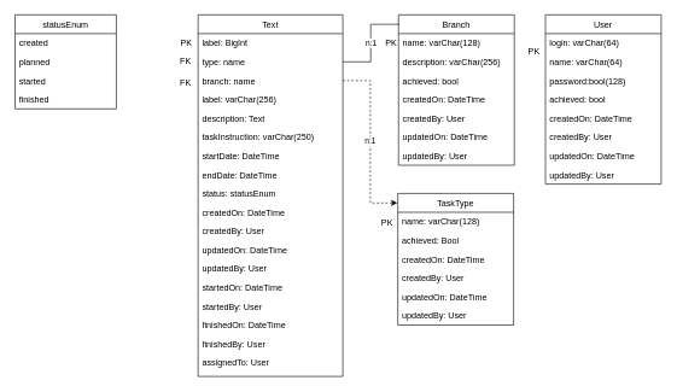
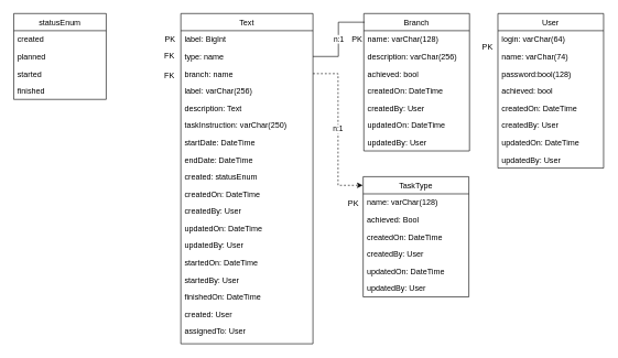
- <mxCell id="38" value="name: varChar(64)" style="text;strokeColor=none;fillColor=none;align=left;verticalAlign=top;spacingLeft=4;spacingRight=4;overflow=hidden;rotatable=0;points=[[0,0.5],[1,0.5]];portConstraint=eastwest;" parent="36" vertex="1"><mxGeometry y="52" width="160" height="26" as="geometry" /></mxCell>
+ <mxCell id="38" value="name: varChar(74)" style="text;strokeColor=none;fillColor=none;align=left;verticalAlign=top;spacingLeft=4;spacingRight=4;overflow=hidden;rotatable=0;points=[[0,0.5],[1,0.5]];portConstraint=eastwest;" parent="36" vertex="1"><mxGeometry y="52" width="160" height="26" as="geometry" /></mxCell>
- <mxCell id="11" value="status: statusEnum" style="text;align=left;verticalAlign=top;spacingLeft=4;spacingRight=4;overflow=hidden;rotatable=0;points=[[0,0.5],[1,0.5]];portConstraint=eastwest;rounded=0;shadow=0;html=0;" parent="2" vertex="1"><mxGeometry y="234" width="200" height="26" as="geometry" /></mxCell>
+ <mxCell id="11" value="created: statusEnum" style="text;align=left;verticalAlign=top;spacingLeft=4;spacingRight=4;overflow=hidden;rotatable=0;points=[[0,0.5],[1,0.5]];portConstraint=eastwest;rounded=0;shadow=0;html=0;" parent="2" vertex="1"><mxGeometry y="234" width="200" height="26" as="geometry" /></mxCell>
- <mxCell id="19" value="finishedBy: User" style="text;align=left;verticalAlign=top;spacingLeft=4;spacingRight=4;overflow=hidden;rotatable=0;points=[[0,0.5],[1,0.5]];portConstraint=eastwest;rounded=0;shadow=0;html=0;" parent="2" vertex="1"><mxGeometry y="442" width="200" height="26" as="geometry" /></mxCell>
+ <mxCell id="19" value="created: User" style="text;align=left;verticalAlign=top;spacingLeft=4;spacingRight=4;overflow=hidden;rotatable=0;points=[[0,0.5],[1,0.5]];portConstraint=eastwest;rounded=0;shadow=0;html=0;" parent="2" vertex="1"><mxGeometry y="442" width="200" height="26" as="geometry" /></mxCell>
